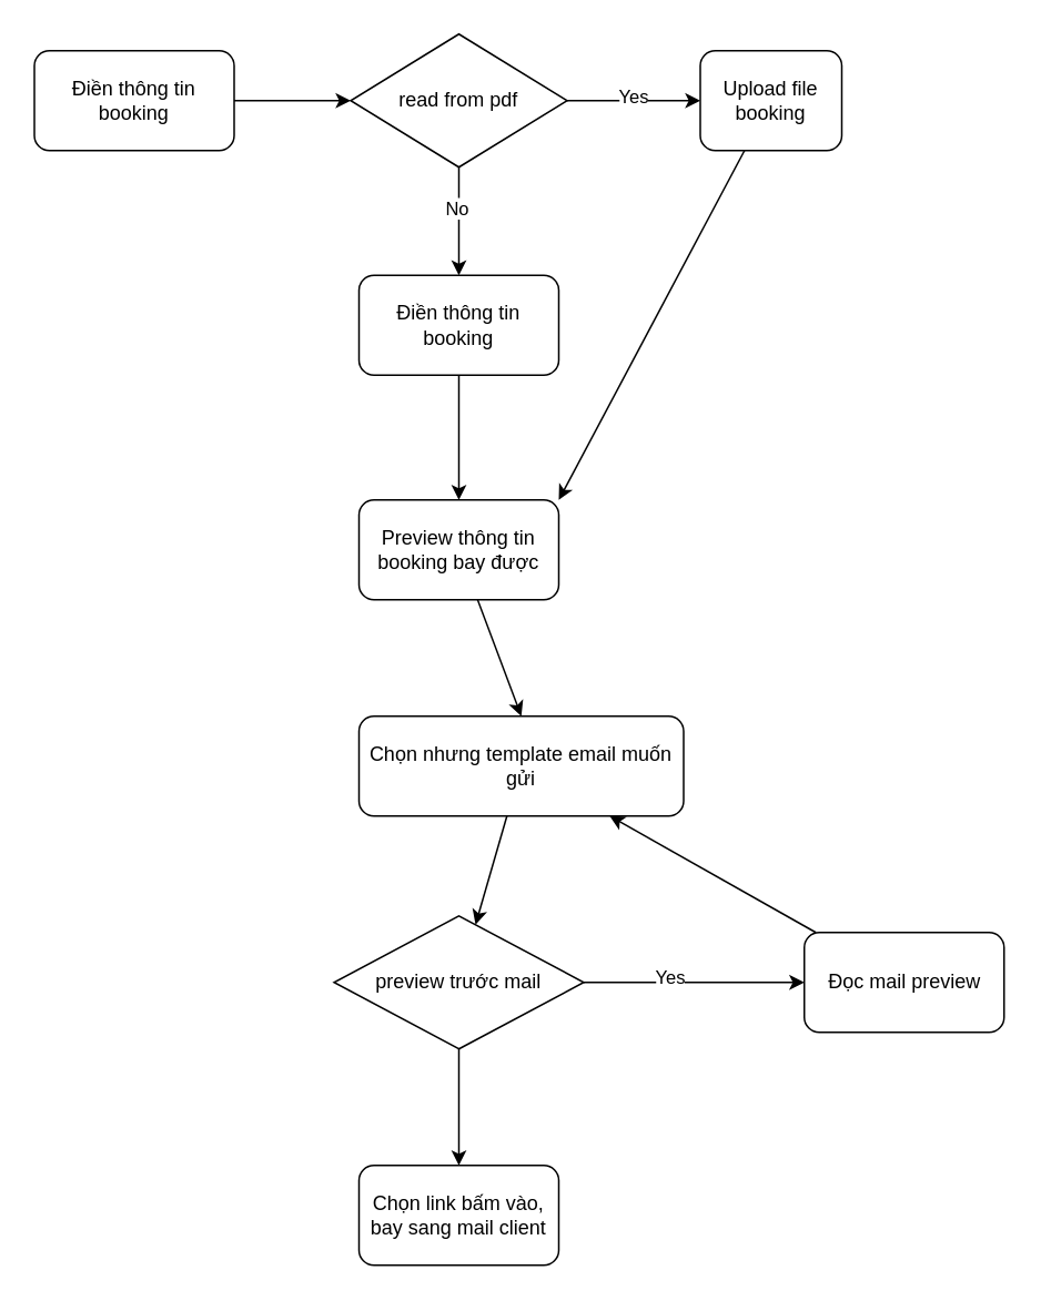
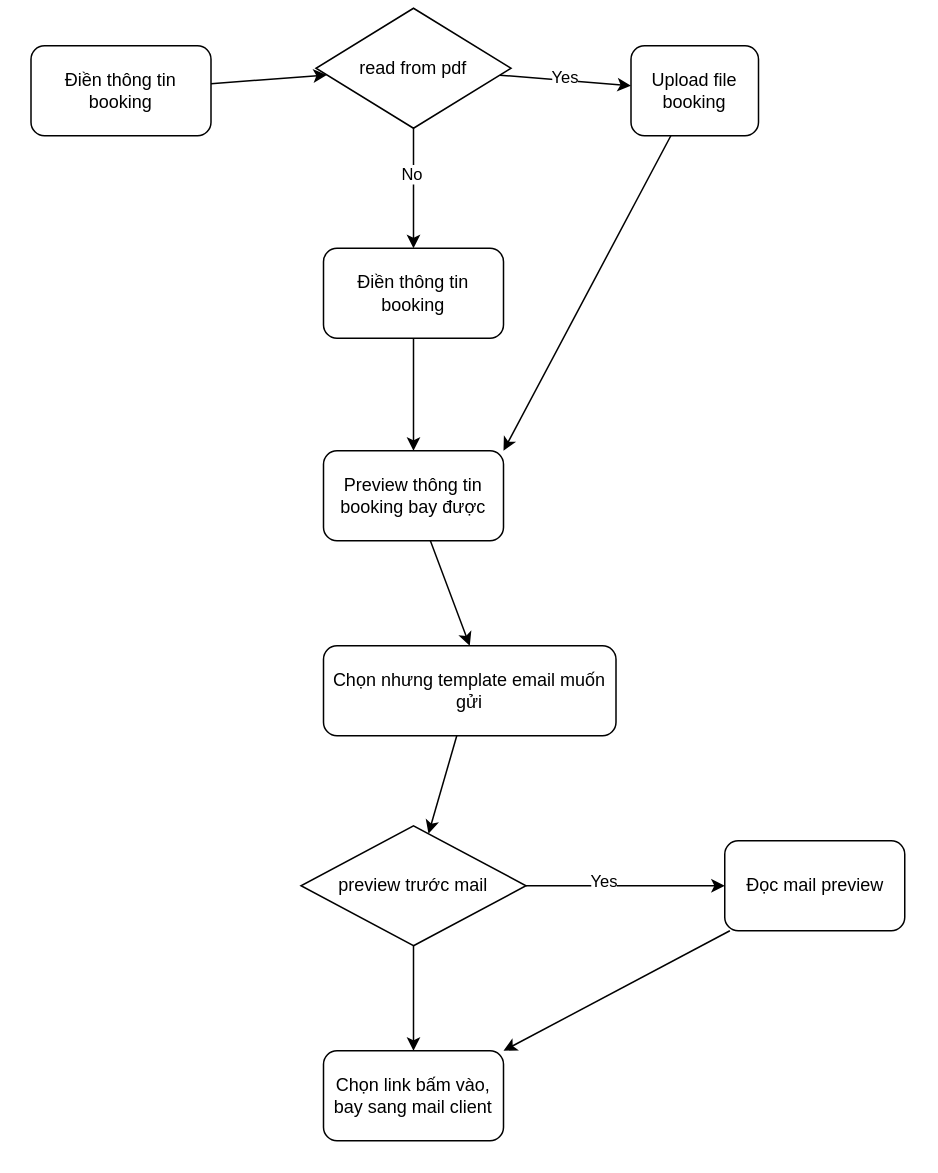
- <mxCell id="10" value="read from pdf" style="rhombus;whiteSpace=wrap;html=1;flipV=1;" parent="1" vertex="1"><mxGeometry x="210" y="20" width="130" height="80" as="geometry" /></mxCell>
+ <mxCell id="10" value="read from pdf" style="rhombus;whiteSpace=wrap;html=1;flipV=1;" parent="1" vertex="1"><mxGeometry x="210" y="5" width="130" height="80" as="geometry" /></mxCell>
- <mxCell id="15" style="edgeStyle=none;html=1;" parent="1" source="16" target="3" edge="1"><mxGeometry relative="1" as="geometry"><mxPoint x="272.5" y="700" as="targetPoint" /></mxGeometry></mxCell>
+ <mxCell id="15" style="edgeStyle=none;html=1;entryX=1;entryY=0;entryDx=0;entryDy=0;" parent="1" source="16" target="17" edge="1"><mxGeometry relative="1" as="geometry"><mxPoint x="272.5" y="700" as="targetPoint" /></mxGeometry></mxCell>
